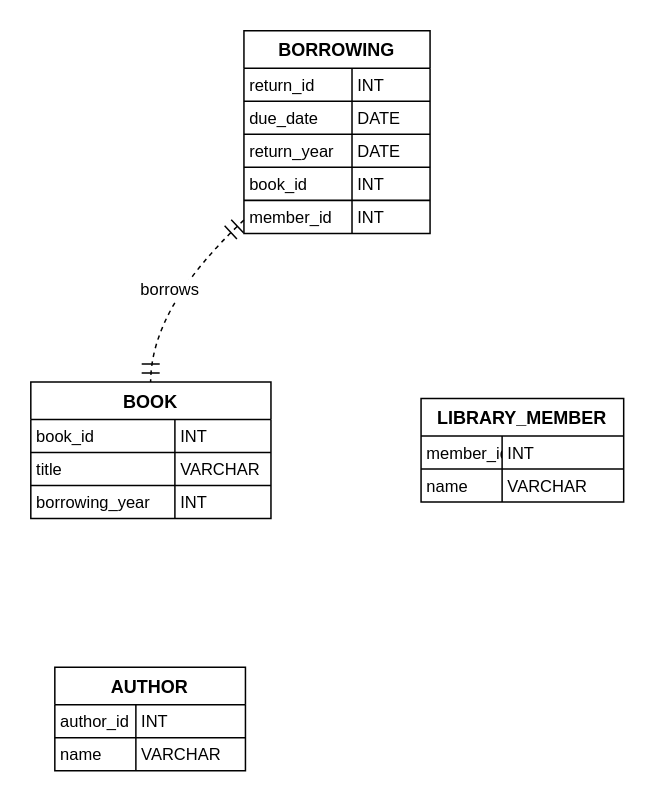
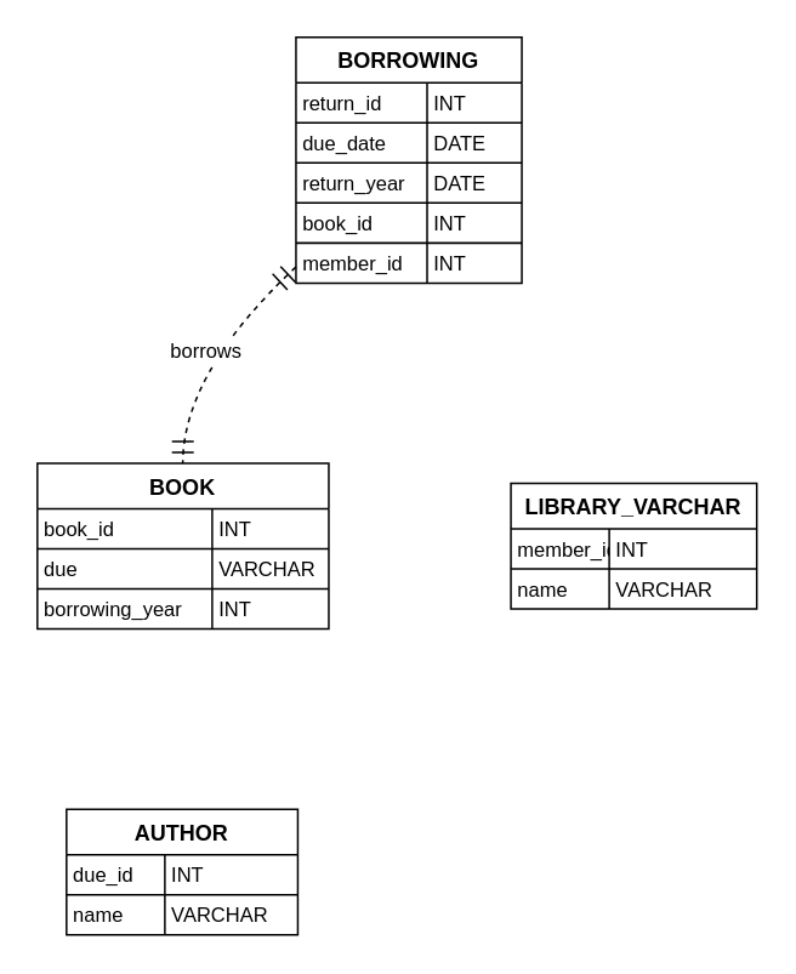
- <mxCell id="19" value="LIBRARY_MEMBER" style="shape=table;startSize=25;container=1;collapsible=0;childLayout=tableLayout;fixedRows=1;rowLines=1;fontStyle=1;align=center;resizeLast=1;" vertex="1" parent="1"><mxGeometry x="280" y="265" width="135" height="69" as="geometry" /></mxCell>
+ <mxCell id="19" value="LIBRARY_VARCHAR" style="shape=table;startSize=25;container=1;collapsible=0;childLayout=tableLayout;fixedRows=1;rowLines=1;fontStyle=1;align=center;resizeLast=1;" vertex="1" parent="1"><mxGeometry x="280" y="265" width="135" height="69" as="geometry" /></mxCell>
- <mxCell id="7" value="title" style="shape=partialRectangle;connectable=0;fillColor=none;top=0;left=0;bottom=0;right=0;align=left;spacingLeft=2;overflow=hidden;fontSize=11;" vertex="1" parent="6"><mxGeometry width="96" height="22" as="geometry"><mxRectangle width="96" height="22" as="alternateBounds" /></mxGeometry></mxCell>
+ <mxCell id="7" value="due" style="shape=partialRectangle;connectable=0;fillColor=none;top=0;left=0;bottom=0;right=0;align=left;spacingLeft=2;overflow=hidden;fontSize=11;" vertex="1" parent="6"><mxGeometry width="96" height="22" as="geometry"><mxRectangle width="96" height="22" as="alternateBounds" /></mxGeometry></mxCell>
- <mxCell id="14" value="author_id" style="shape=partialRectangle;connectable=0;fillColor=none;top=0;left=0;bottom=0;right=0;align=left;spacingLeft=2;overflow=hidden;fontSize=11;" vertex="1" parent="13"><mxGeometry width="54" height="22" as="geometry"><mxRectangle width="54" height="22" as="alternateBounds" /></mxGeometry></mxCell>
+ <mxCell id="14" value="due_id" style="shape=partialRectangle;connectable=0;fillColor=none;top=0;left=0;bottom=0;right=0;align=left;spacingLeft=2;overflow=hidden;fontSize=11;" vertex="1" parent="13"><mxGeometry width="54" height="22" as="geometry"><mxRectangle width="54" height="22" as="alternateBounds" /></mxGeometry></mxCell>
